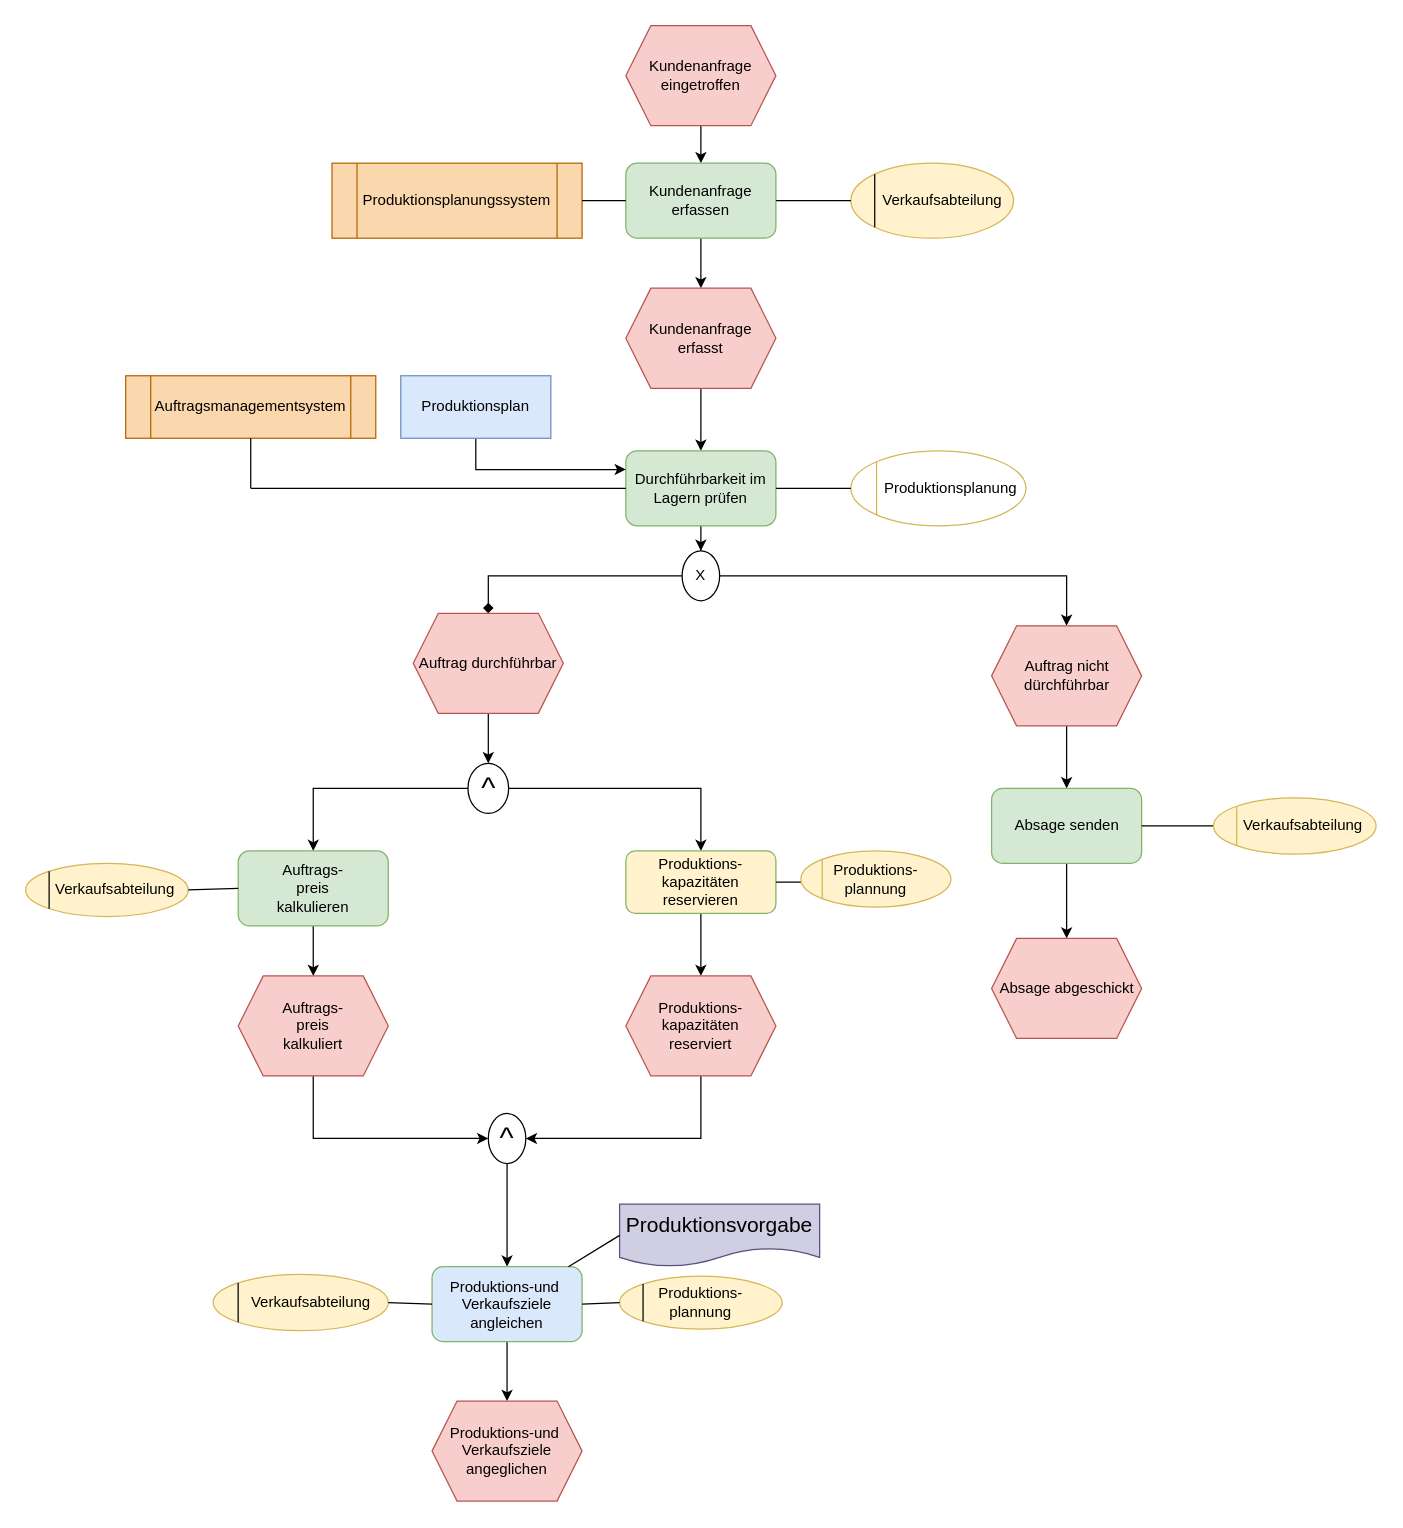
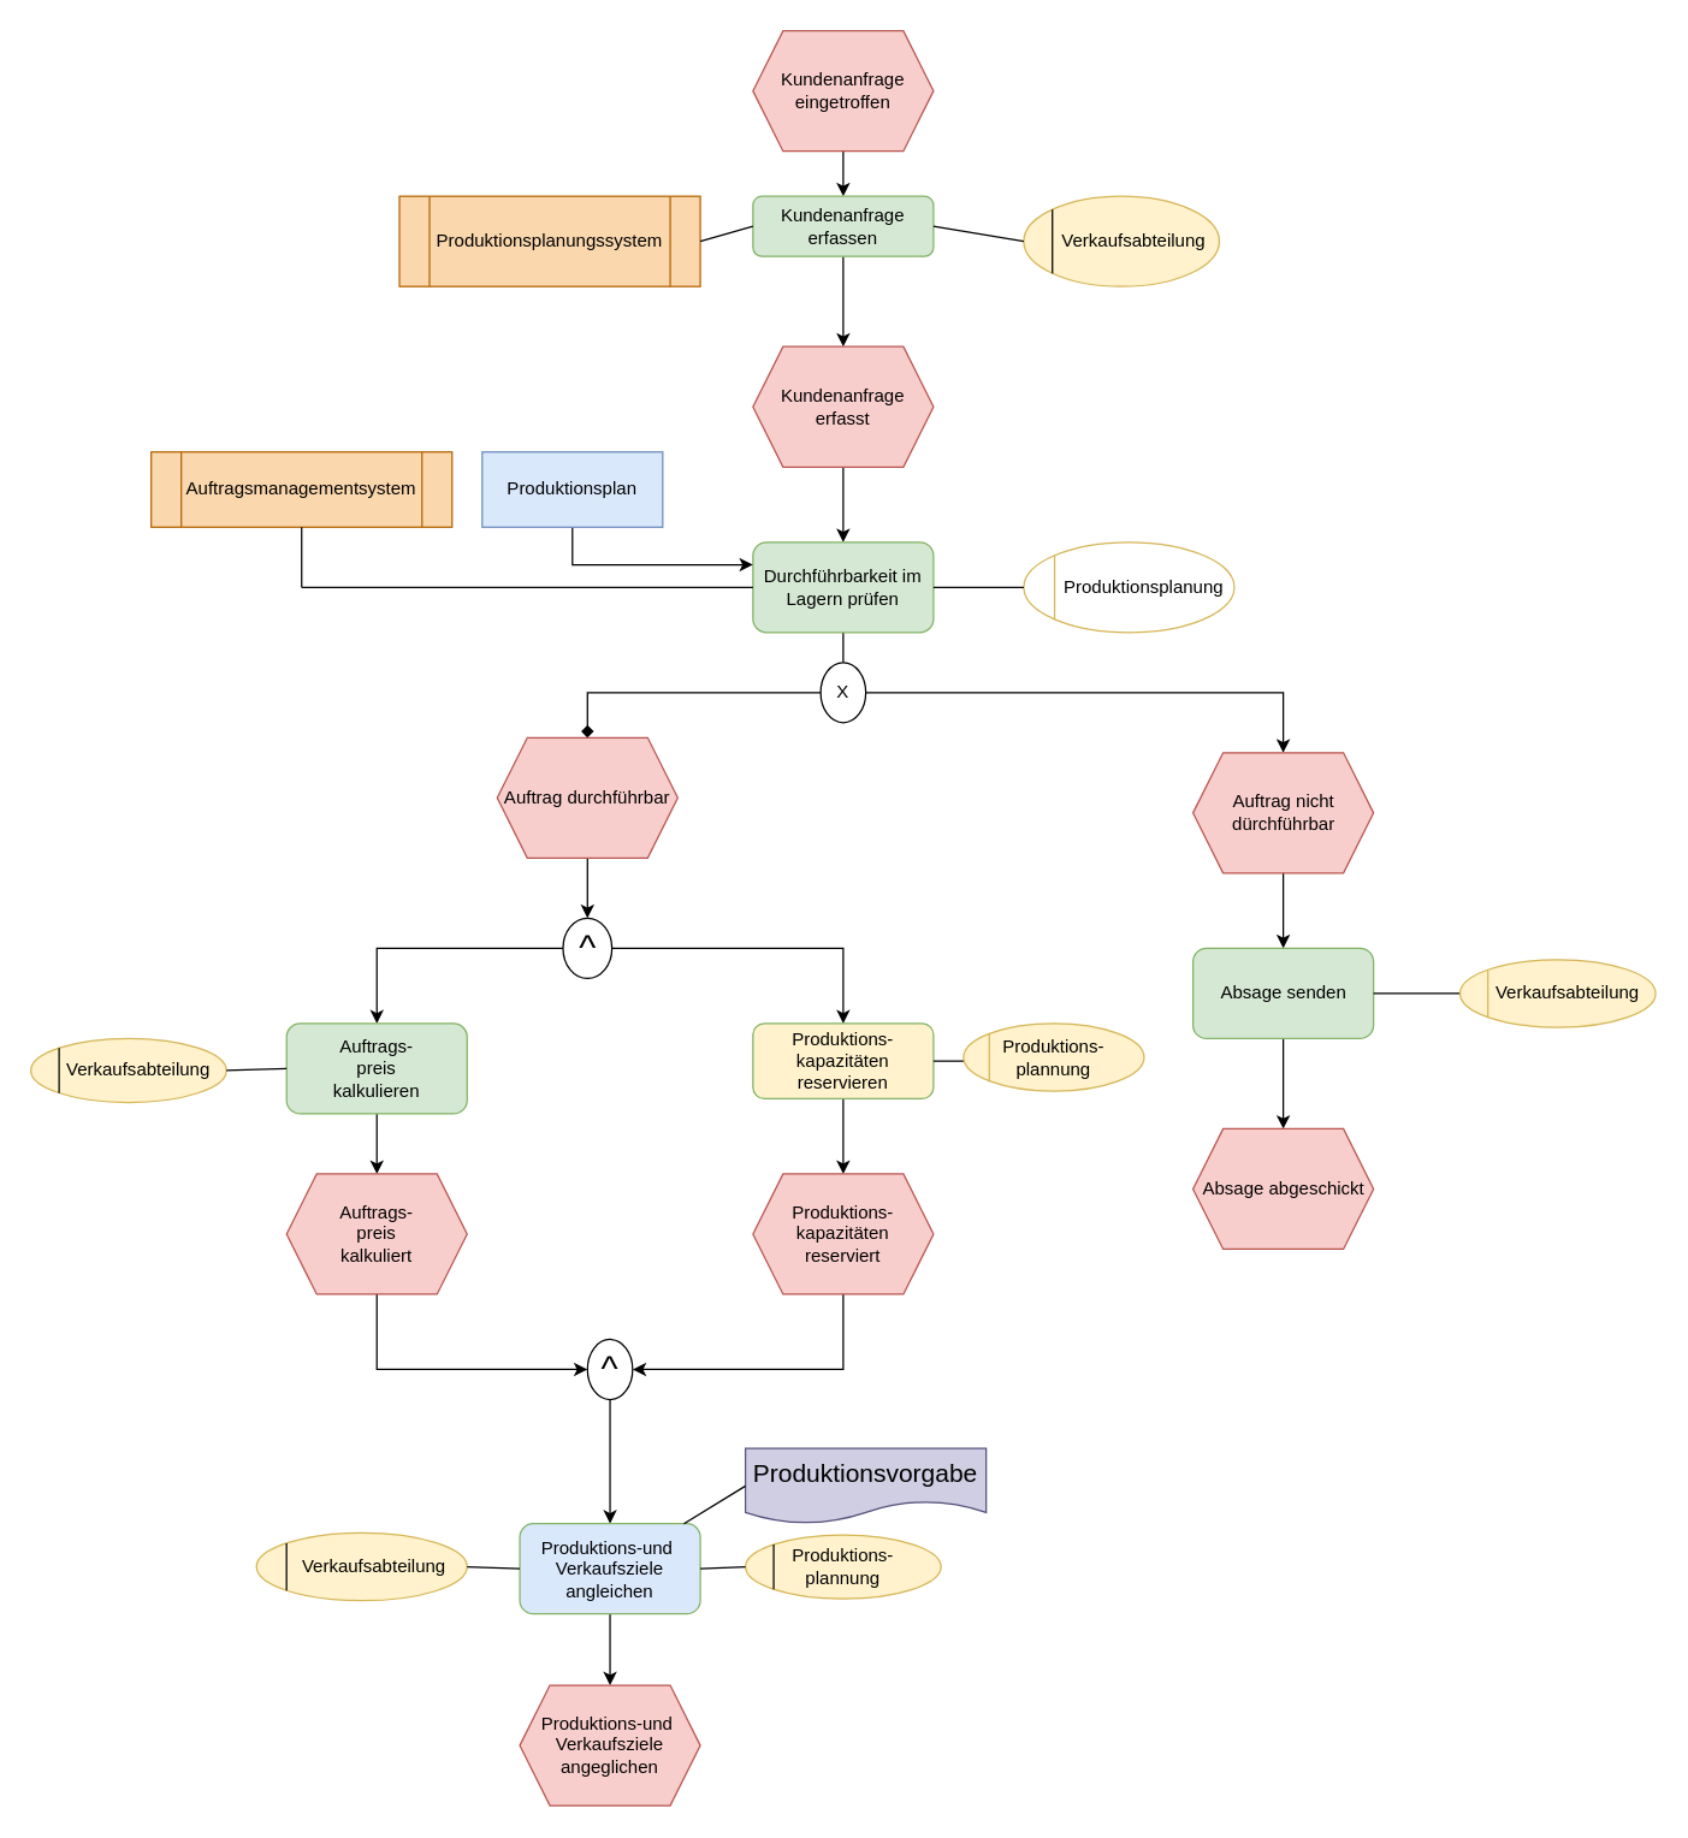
- <mxCell id="5" value="Kundenanfrage erfassen" style="rounded=1;whiteSpace=wrap;html=1;fillColor=#d5e8d4;strokeColor=#82b366;" parent="1" vertex="1"><mxGeometry x="500" y="130" width="120" height="60" as="geometry" /></mxCell>
+ <mxCell id="5" value="Kundenanfrage erfassen" style="rounded=1;whiteSpace=wrap;html=1;fillColor=#d5e8d4;strokeColor=#82b366;" parent="1" vertex="1"><mxGeometry x="500" y="130" width="120" height="40" as="geometry" /></mxCell>
- <mxCell id="8" value="" style="edgeStyle=orthogonalEdgeStyle;rounded=0;orthogonalLoop=1;jettySize=auto;html=1;" parent="1" source="9" target="14" edge="1"><mxGeometry relative="1" as="geometry" /></mxCell>
+ <mxCell id="8" value="" style="edgeStyle=orthogonalEdgeStyle;rounded=0;orthogonalLoop=1;jettySize=auto;html=1;endArrow=none;" parent="1" source="9" target="14" edge="1"><mxGeometry relative="1" as="geometry" /></mxCell>
